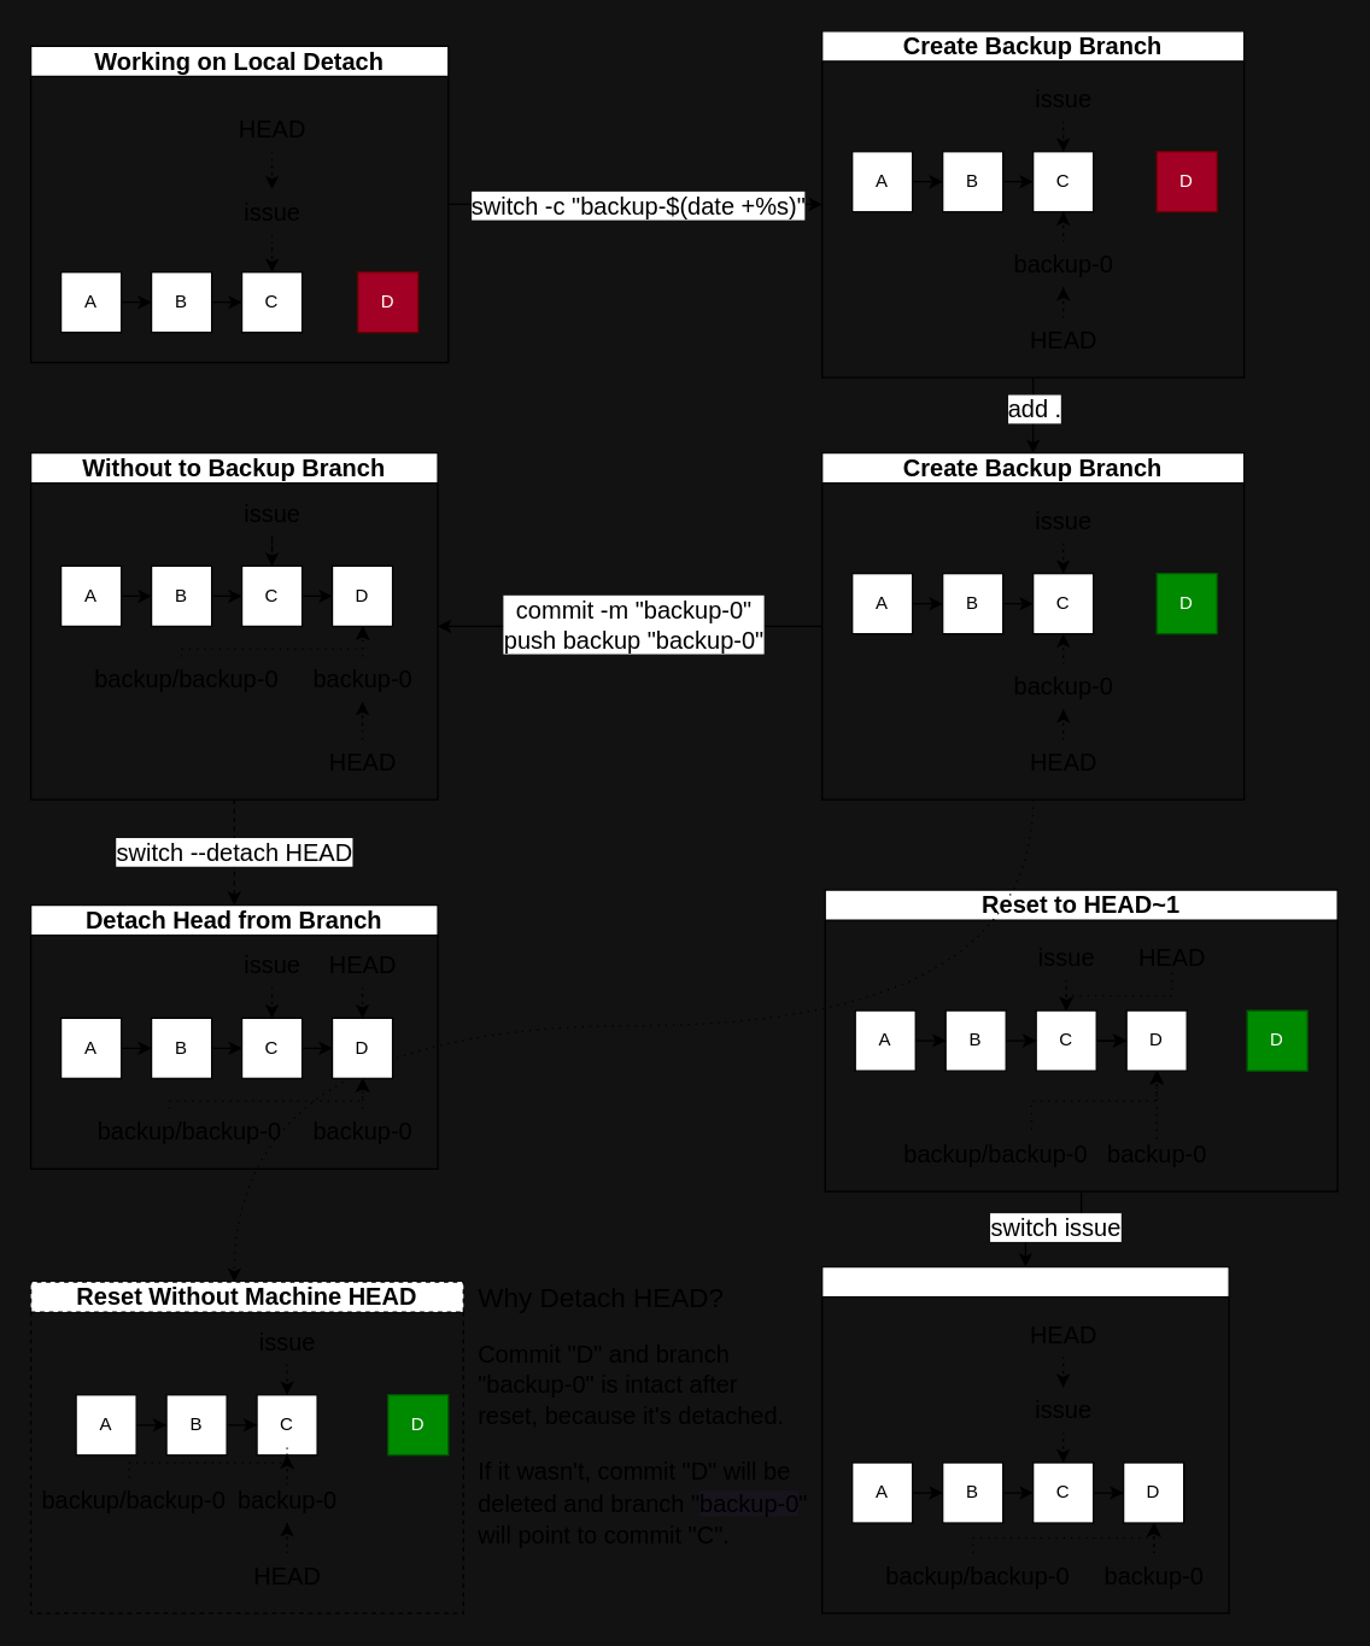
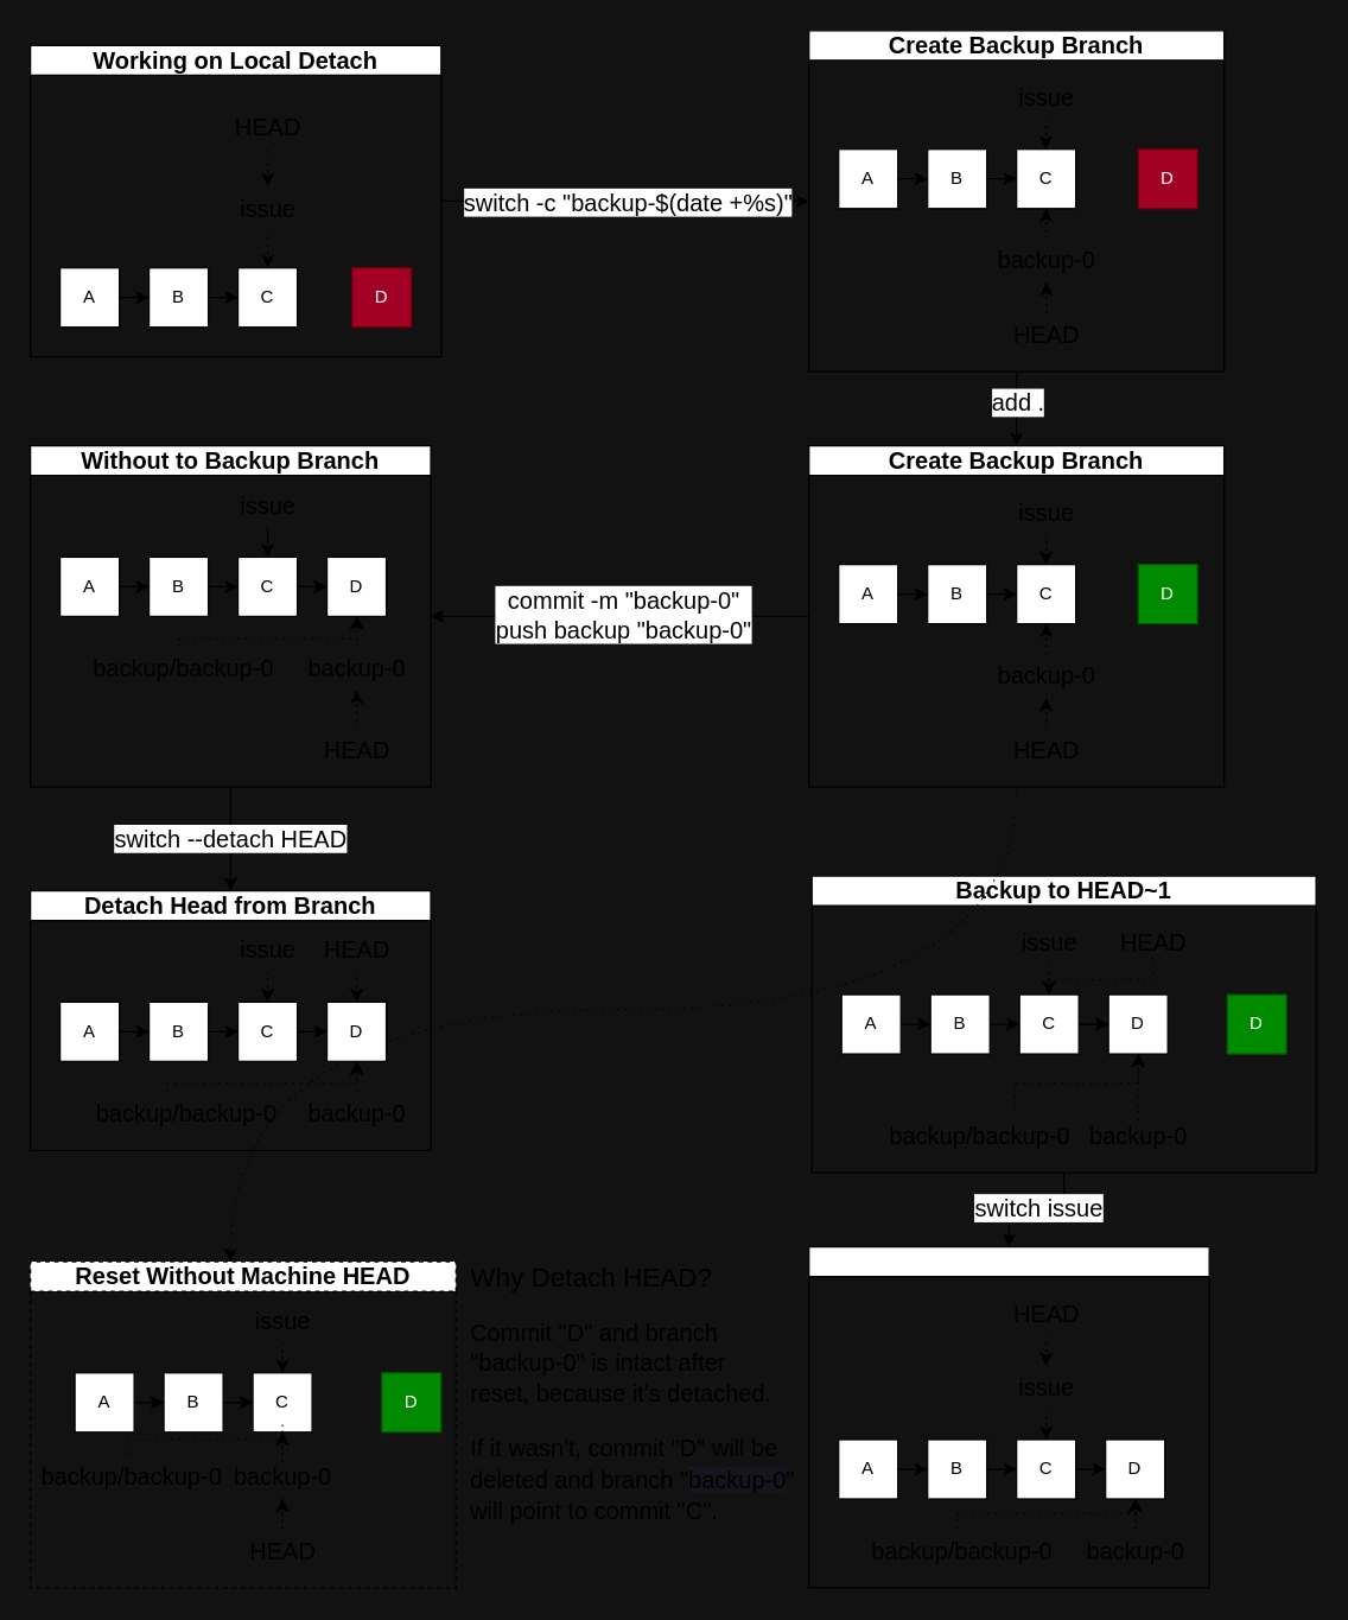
- <mxCell id="32" value="switch --detach HEAD" style="edgeStyle=orthogonalEdgeStyle;rounded=0;orthogonalLoop=1;jettySize=auto;html=1;fontSize=16;dashed=1;" parent="1" source="33" target="71" edge="1"><mxGeometry relative="1" as="geometry"><mxPoint x="275" y="510" as="targetPoint" /></mxGeometry></mxCell>
+ <mxCell id="32" value="switch --detach HEAD" style="edgeStyle=orthogonalEdgeStyle;rounded=0;orthogonalLoop=1;jettySize=auto;html=1;fontSize=16;" parent="1" source="33" target="71" edge="1"><mxGeometry relative="1" as="geometry"><mxPoint x="275" y="510" as="targetPoint" /></mxGeometry></mxCell>
- <mxCell id="51" value="Reset to HEAD~1" style="swimlane;whiteSpace=wrap;html=1;fontSize=16;startSize=20;" parent="1" vertex="1"><mxGeometry x="547" y="590" width="340" height="200" as="geometry" /></mxCell>
+ <mxCell id="51" value="Backup to HEAD~1" style="swimlane;whiteSpace=wrap;html=1;fontSize=16;startSize=20;" parent="1" vertex="1"><mxGeometry x="547" y="590" width="340" height="200" as="geometry" /></mxCell>
